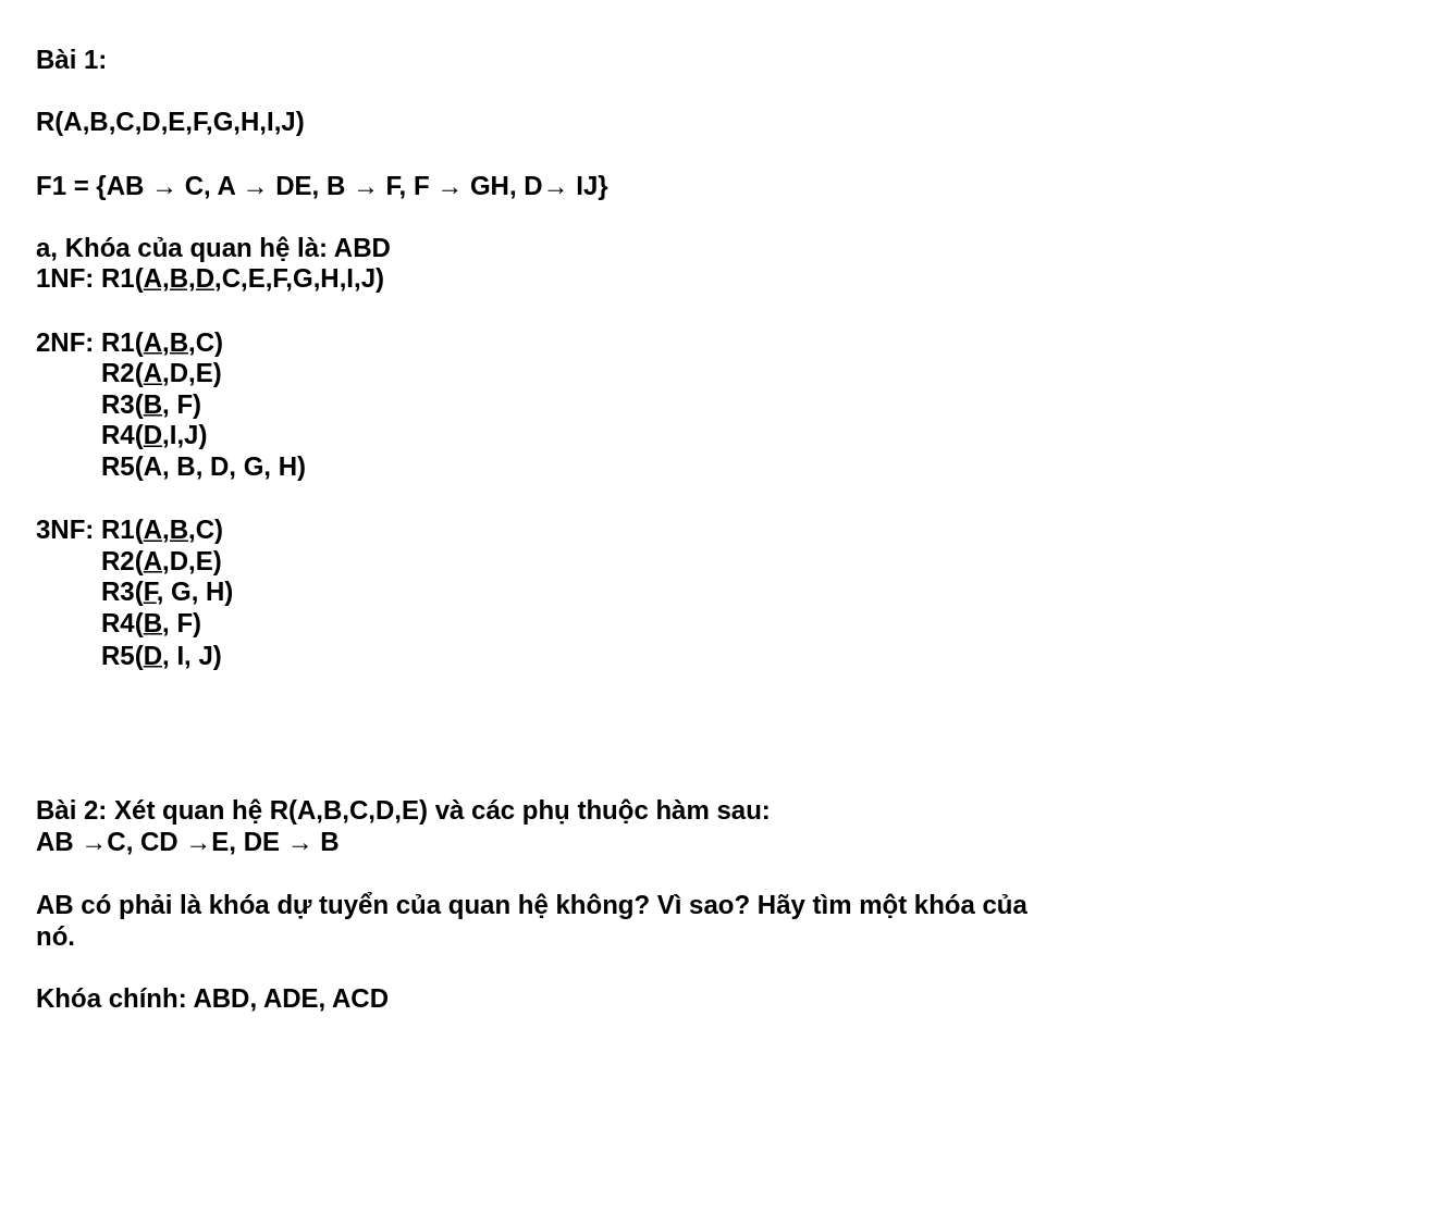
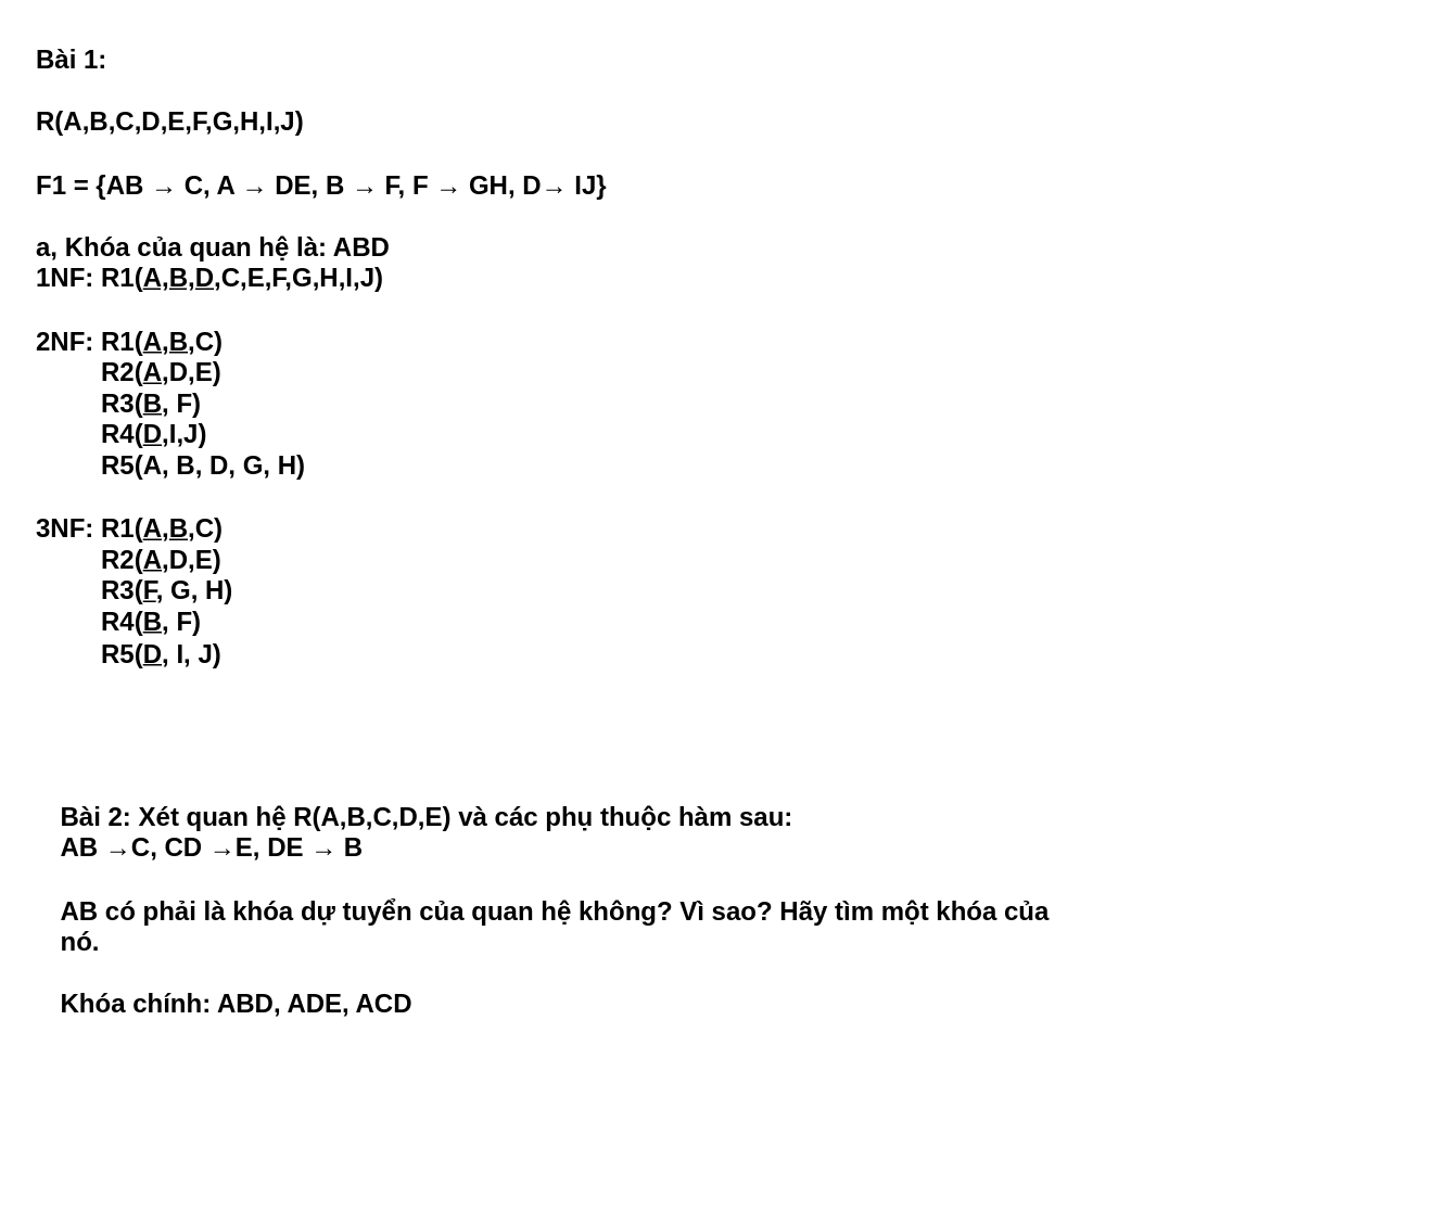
- <mxCell id="3" value="&lt;font style=&quot;font-size: 16px;&quot;&gt;&lt;b&gt;Bài 2: Xét quan hệ R(A,B,C,D,E) và các phụ thuộc hàm sau:&lt;br&gt;AB →C, CD →E, DE → B&amp;nbsp; &lt;br&gt;&lt;br&gt;AB có phải là khóa dự tuyển của quan hệ không? Vì sao? Hãy tìm một khóa của&lt;br&gt;nó.&lt;br&gt;&lt;br&gt;Khóa chính: ABD, ADE, ACD&lt;br&gt;&lt;br&gt;&lt;/b&gt;&lt;/font&gt;" style="text;html=1;strokeColor=none;fillColor=none;align=left;verticalAlign=top;whiteSpace=wrap;rounded=0;" vertex="1" parent="1"><mxGeometry y="480" width="840" height="250" as="geometry" x="20" /></mxCell>
+ <mxCell id="3" value="&lt;font style=&quot;font-size: 16px;&quot;&gt;&lt;b&gt;Bài 2: Xét quan hệ R(A,B,C,D,E) và các phụ thuộc hàm sau:&lt;br&gt;AB →C, CD →E, DE → B&amp;nbsp; &lt;br&gt;&lt;br&gt;AB có phải là khóa dự tuyển của quan hệ không? Vì sao? Hãy tìm một khóa của&lt;br&gt;nó.&lt;br&gt;&lt;br&gt;Khóa chính: ABD, ADE, ACD&lt;br&gt;&lt;br&gt;&lt;/b&gt;&lt;/font&gt;" style="text;html=1;strokeColor=none;fillColor=none;align=left;verticalAlign=top;whiteSpace=wrap;rounded=0;" vertex="1" parent="1"><mxGeometry x="35" y="485" width="840" height="250" as="geometry" /></mxCell>
